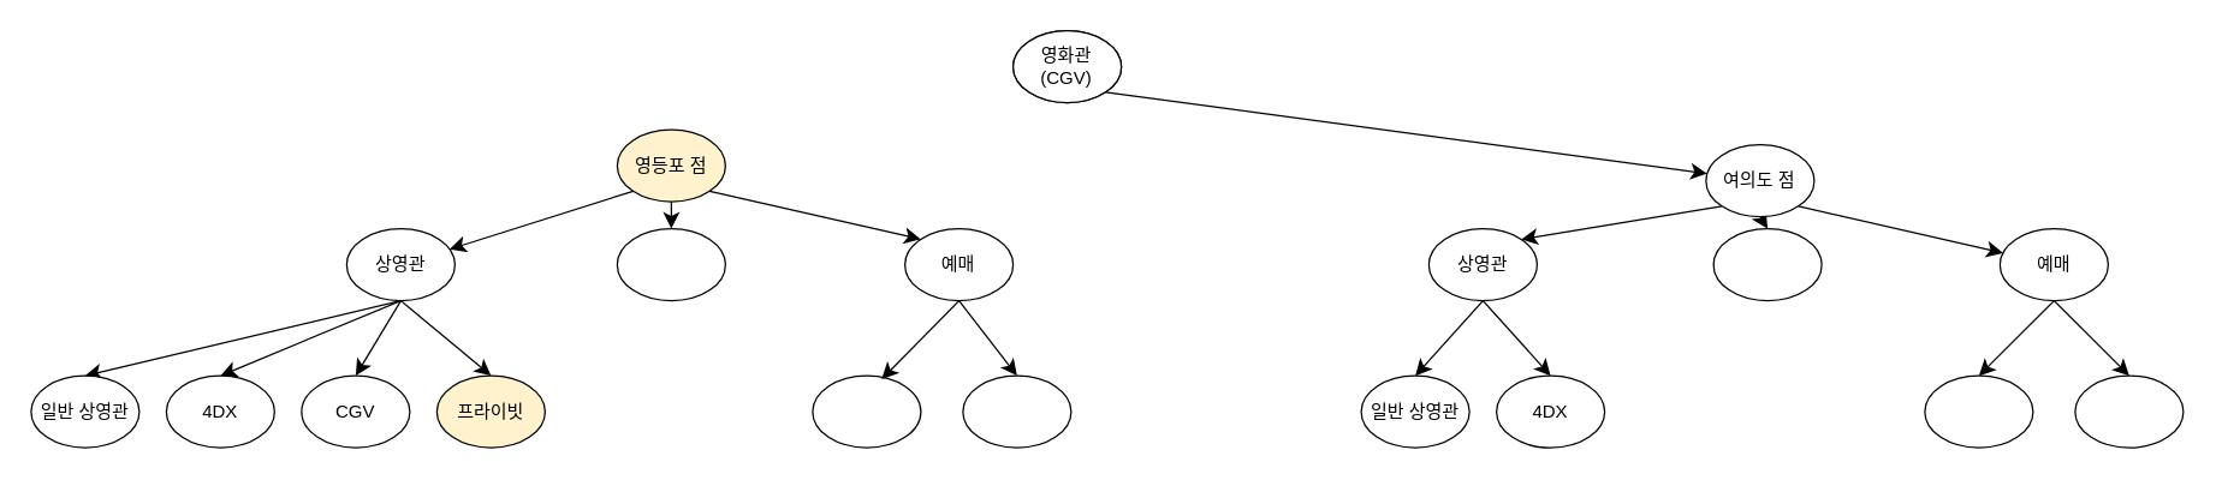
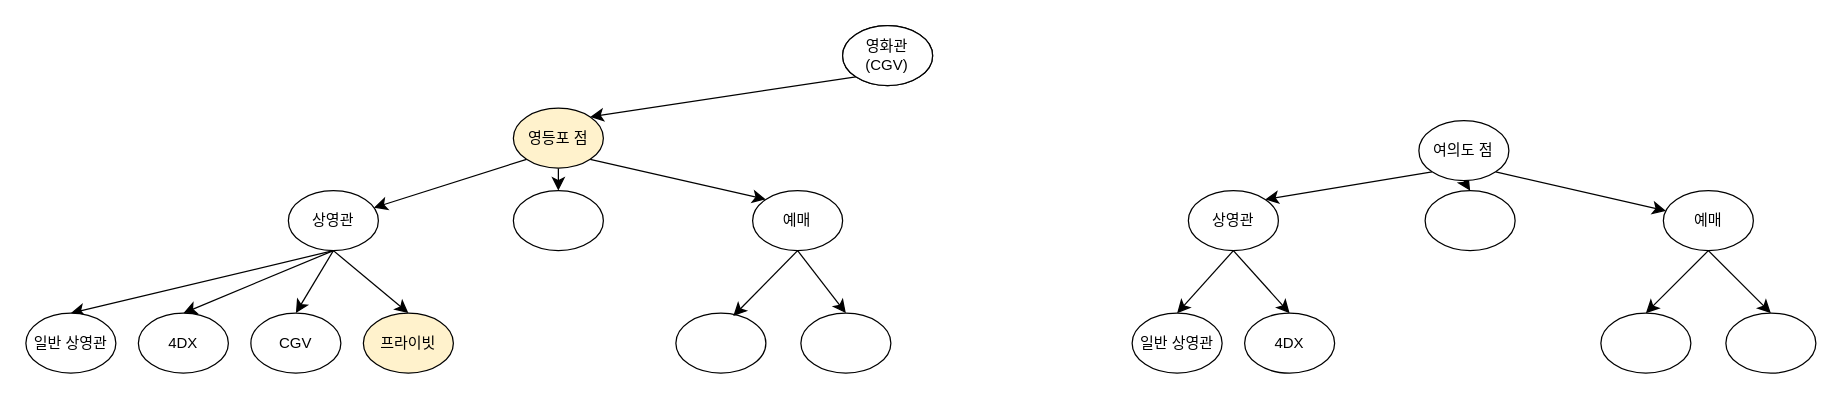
+ <mxCell id="3" style="edgeStyle=none;curved=1;rounded=0;orthogonalLoop=1;jettySize=auto;html=1;exitX=0;exitY=1;exitDx=0;exitDy=0;entryX=1;entryY=0;entryDx=0;entryDy=0;fontSize=12;startSize=8;endSize=8;" edge="1" parent="1" source="5" target="13"><mxGeometry relative="1" as="geometry" /></mxCell>
- <mxCell id="4" style="edgeStyle=none;curved=1;rounded=0;orthogonalLoop=1;jettySize=auto;html=1;exitX=1;exitY=1;exitDx=0;exitDy=0;fontSize=12;startSize=8;endSize=8;" edge="1" parent="1" source="5" target="9"><mxGeometry relative="1" as="geometry"><mxPoint x="1056.633" y="60.715" as="sourcePoint" /></mxGeometry></mxCell>
